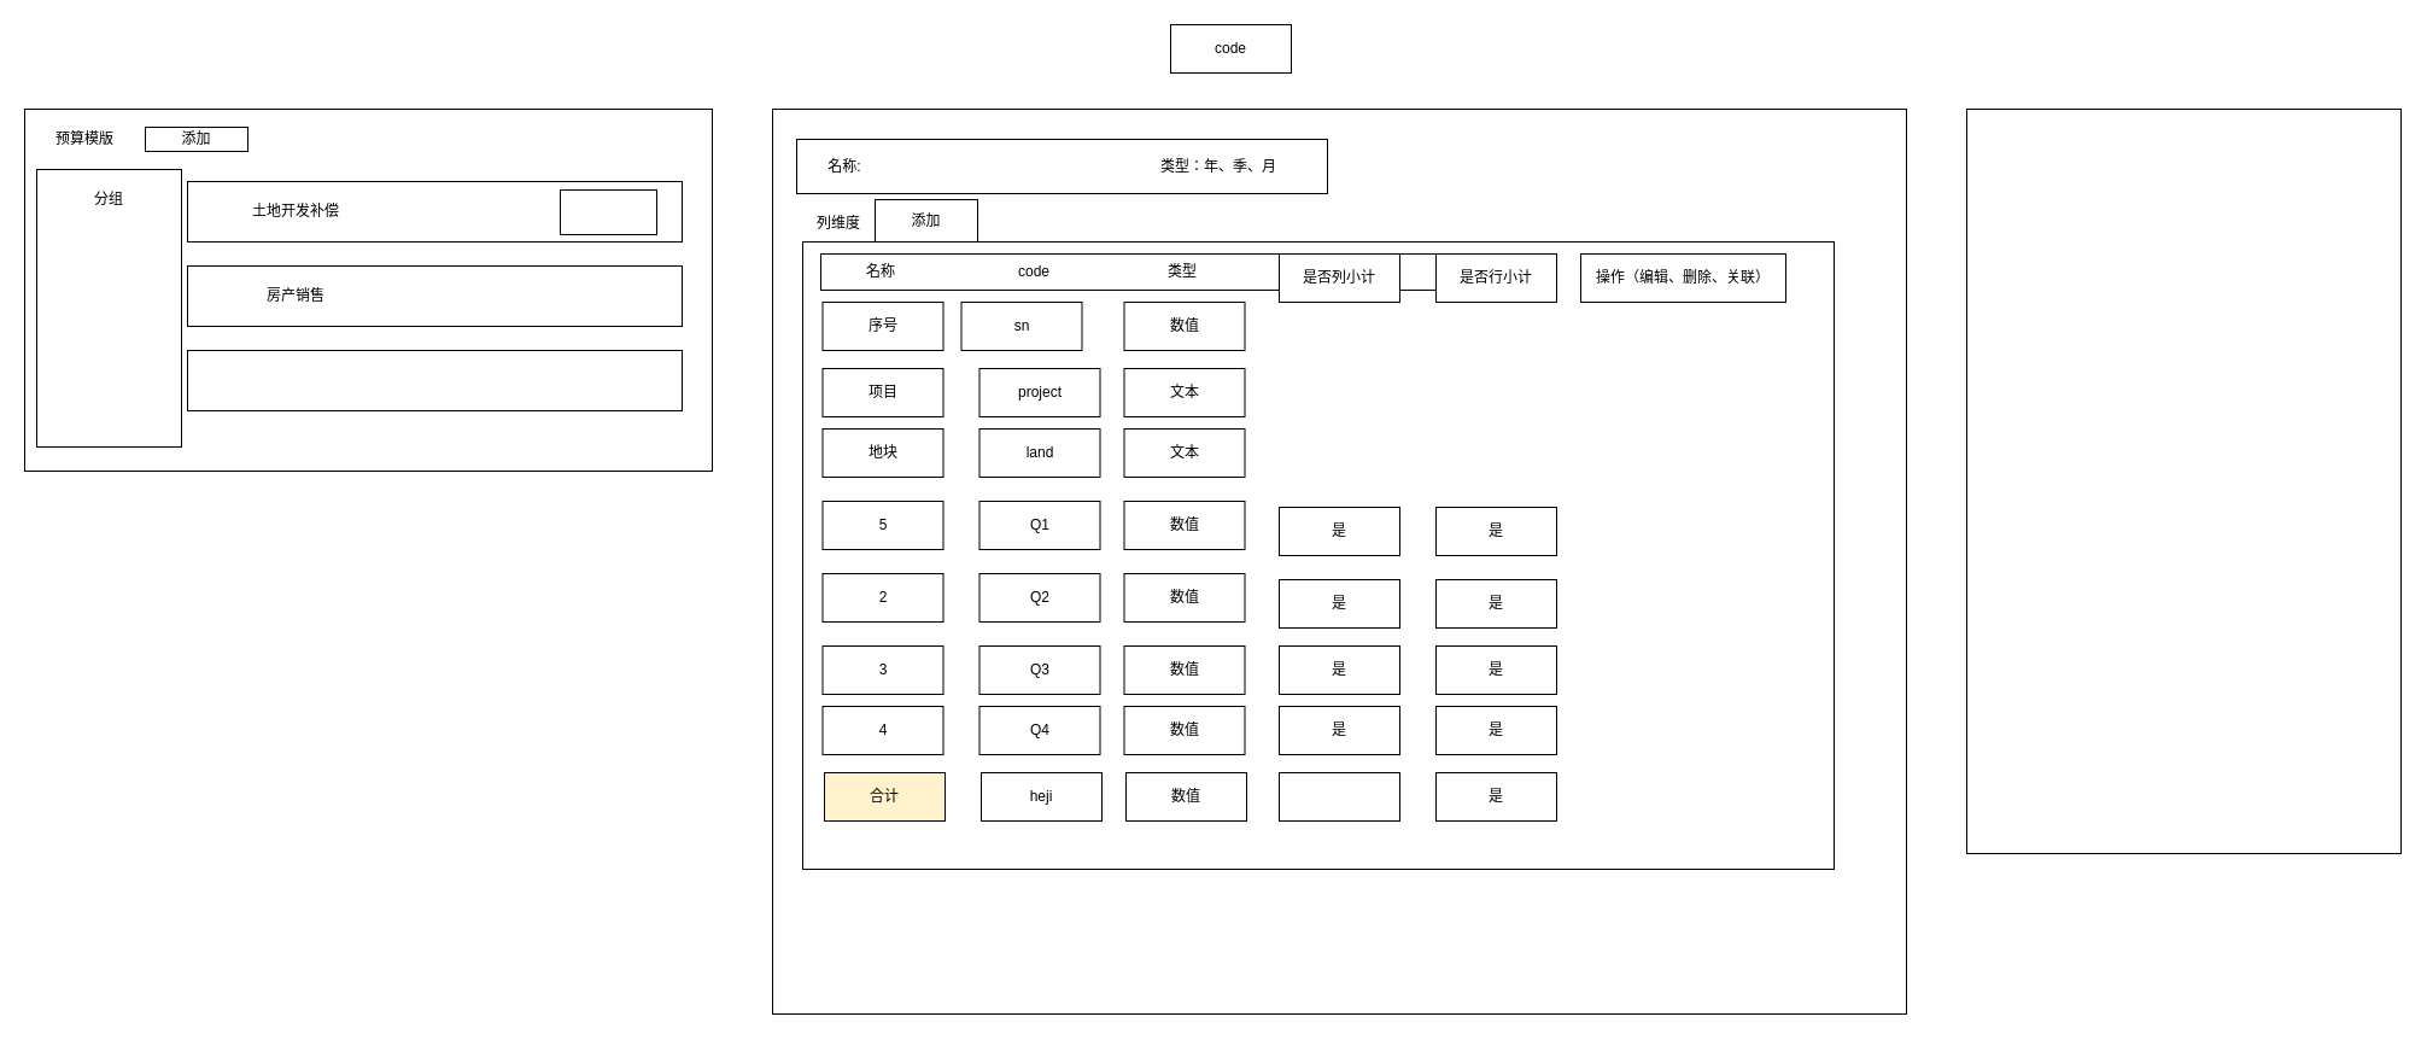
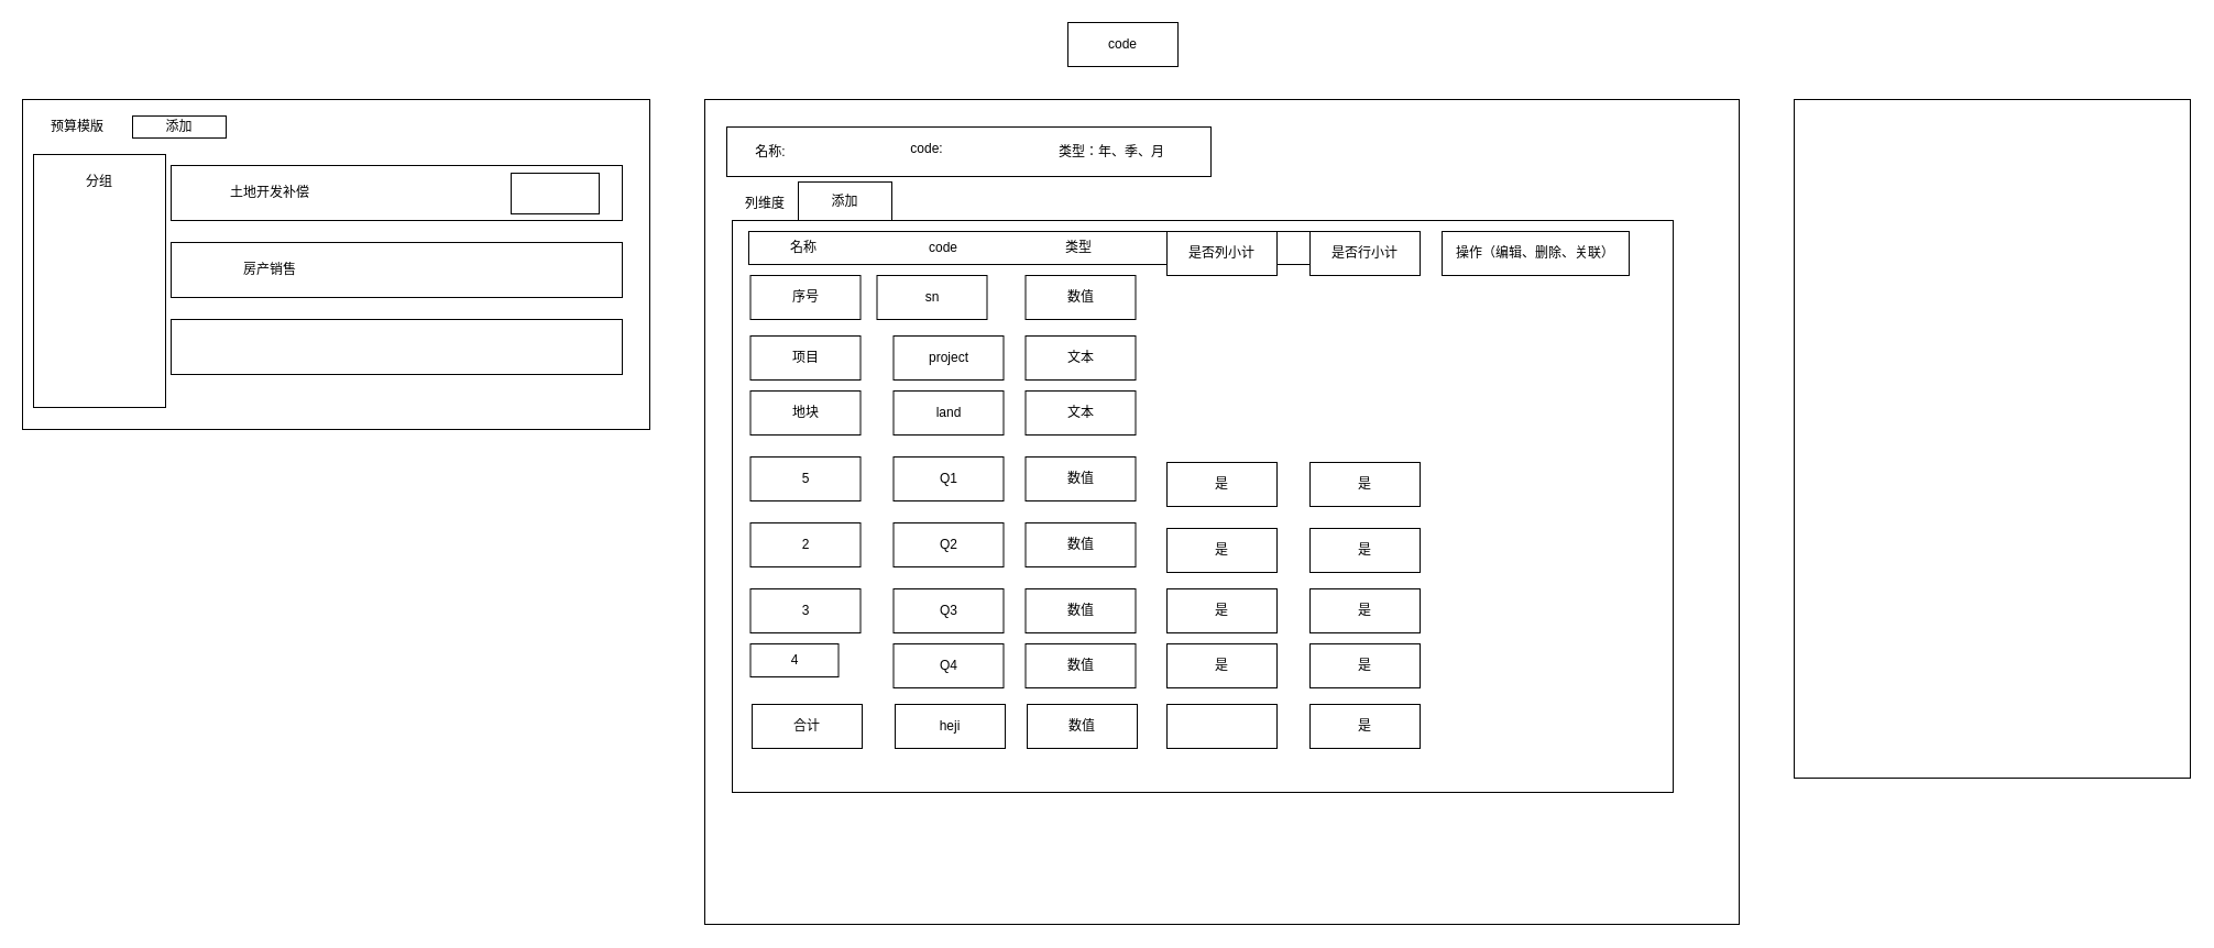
+ <mxCell id="42" value="code:" style="text;html=1;align=center;verticalAlign=middle;whiteSpace=wrap;rounded=0;" vertex="1" parent="1"><mxGeometry x="811.5" y="120" width="60" height="30" as="geometry" /></mxCell>
- <mxCell id="31" value="4" style="rounded=0;whiteSpace=wrap;html=1;" vertex="1" parent="1"><mxGeometry x="681.5" y="585" width="100" height="40" as="geometry" /></mxCell>
+ <mxCell id="31" value="4" style="rounded=0;whiteSpace=wrap;html=1;" vertex="1" parent="1"><mxGeometry x="681.5" y="585" width="80" height="30" as="geometry" /></mxCell>
- <mxCell id="46" value="合计" style="rounded=0;whiteSpace=wrap;html=1;fillColor=#fff2cc;" vertex="1" parent="1"><mxGeometry x="683" y="640" width="100" height="40" as="geometry" /></mxCell>
+ <mxCell id="46" value="合计" style="rounded=0;whiteSpace=wrap;html=1;" vertex="1" parent="1"><mxGeometry x="683" y="640" width="100" height="40" as="geometry" /></mxCell>
